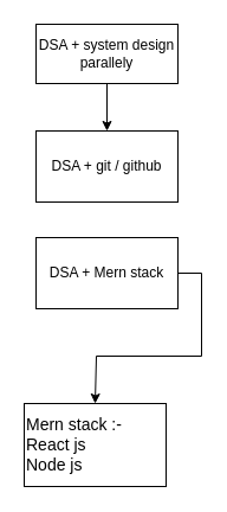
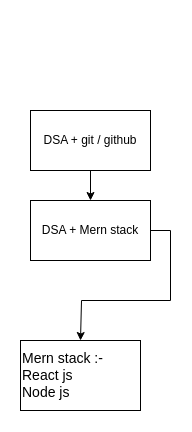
- <mxCell id="3" value="DSA + system design parallely" style="rounded=0;whiteSpace=wrap;html=1;" vertex="1" parent="1"><mxGeometry x="30" y="20" width="120" height="50" as="geometry" /></mxCell>
- <mxCell id="2" style="edgeStyle=orthogonalEdgeStyle;rounded=0;orthogonalLoop=1;jettySize=auto;html=1;exitX=0.5;exitY=1;exitDx=0;exitDy=0;" edge="1" parent="1" source="3" target="5"><mxGeometry relative="1" as="geometry"><mxPoint x="90" y="120" as="targetPoint" /></mxGeometry></mxCell>
+ <mxCell id="4" style="edgeStyle=orthogonalEdgeStyle;rounded=0;orthogonalLoop=1;jettySize=auto;html=1;exitX=0.5;exitY=1;exitDx=0;exitDy=0;" edge="1" parent="1" source="5" target="7"><mxGeometry relative="1" as="geometry"><mxPoint x="90" y="210" as="targetPoint" /></mxGeometry></mxCell>
